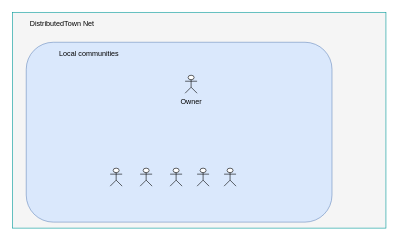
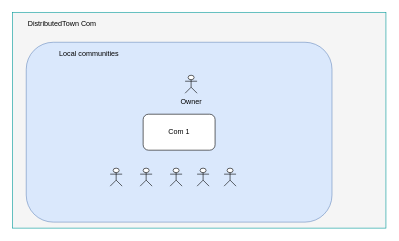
- <mxCell id="3" value="DistributedTown Net" style="text;html=1;strokeColor=none;fillColor=none;align=center;verticalAlign=middle;whiteSpace=wrap;rounded=0;" vertex="1" parent="1"><mxGeometry x="33" y="30" width="140" height="20" as="geometry" /></mxCell>
+ <mxCell id="3" value="DistributedTown Com" style="text;html=1;strokeColor=none;fillColor=none;align=center;verticalAlign=middle;whiteSpace=wrap;rounded=0;" vertex="1" parent="1"><mxGeometry x="33" y="30" width="140" height="20" as="geometry" /></mxCell>
+ <mxCell id="6" value="Com 1" style="rounded=1;whiteSpace=wrap;html=1;" vertex="1" parent="1"><mxGeometry x="238" y="190" width="120" height="60" as="geometry" /></mxCell>
